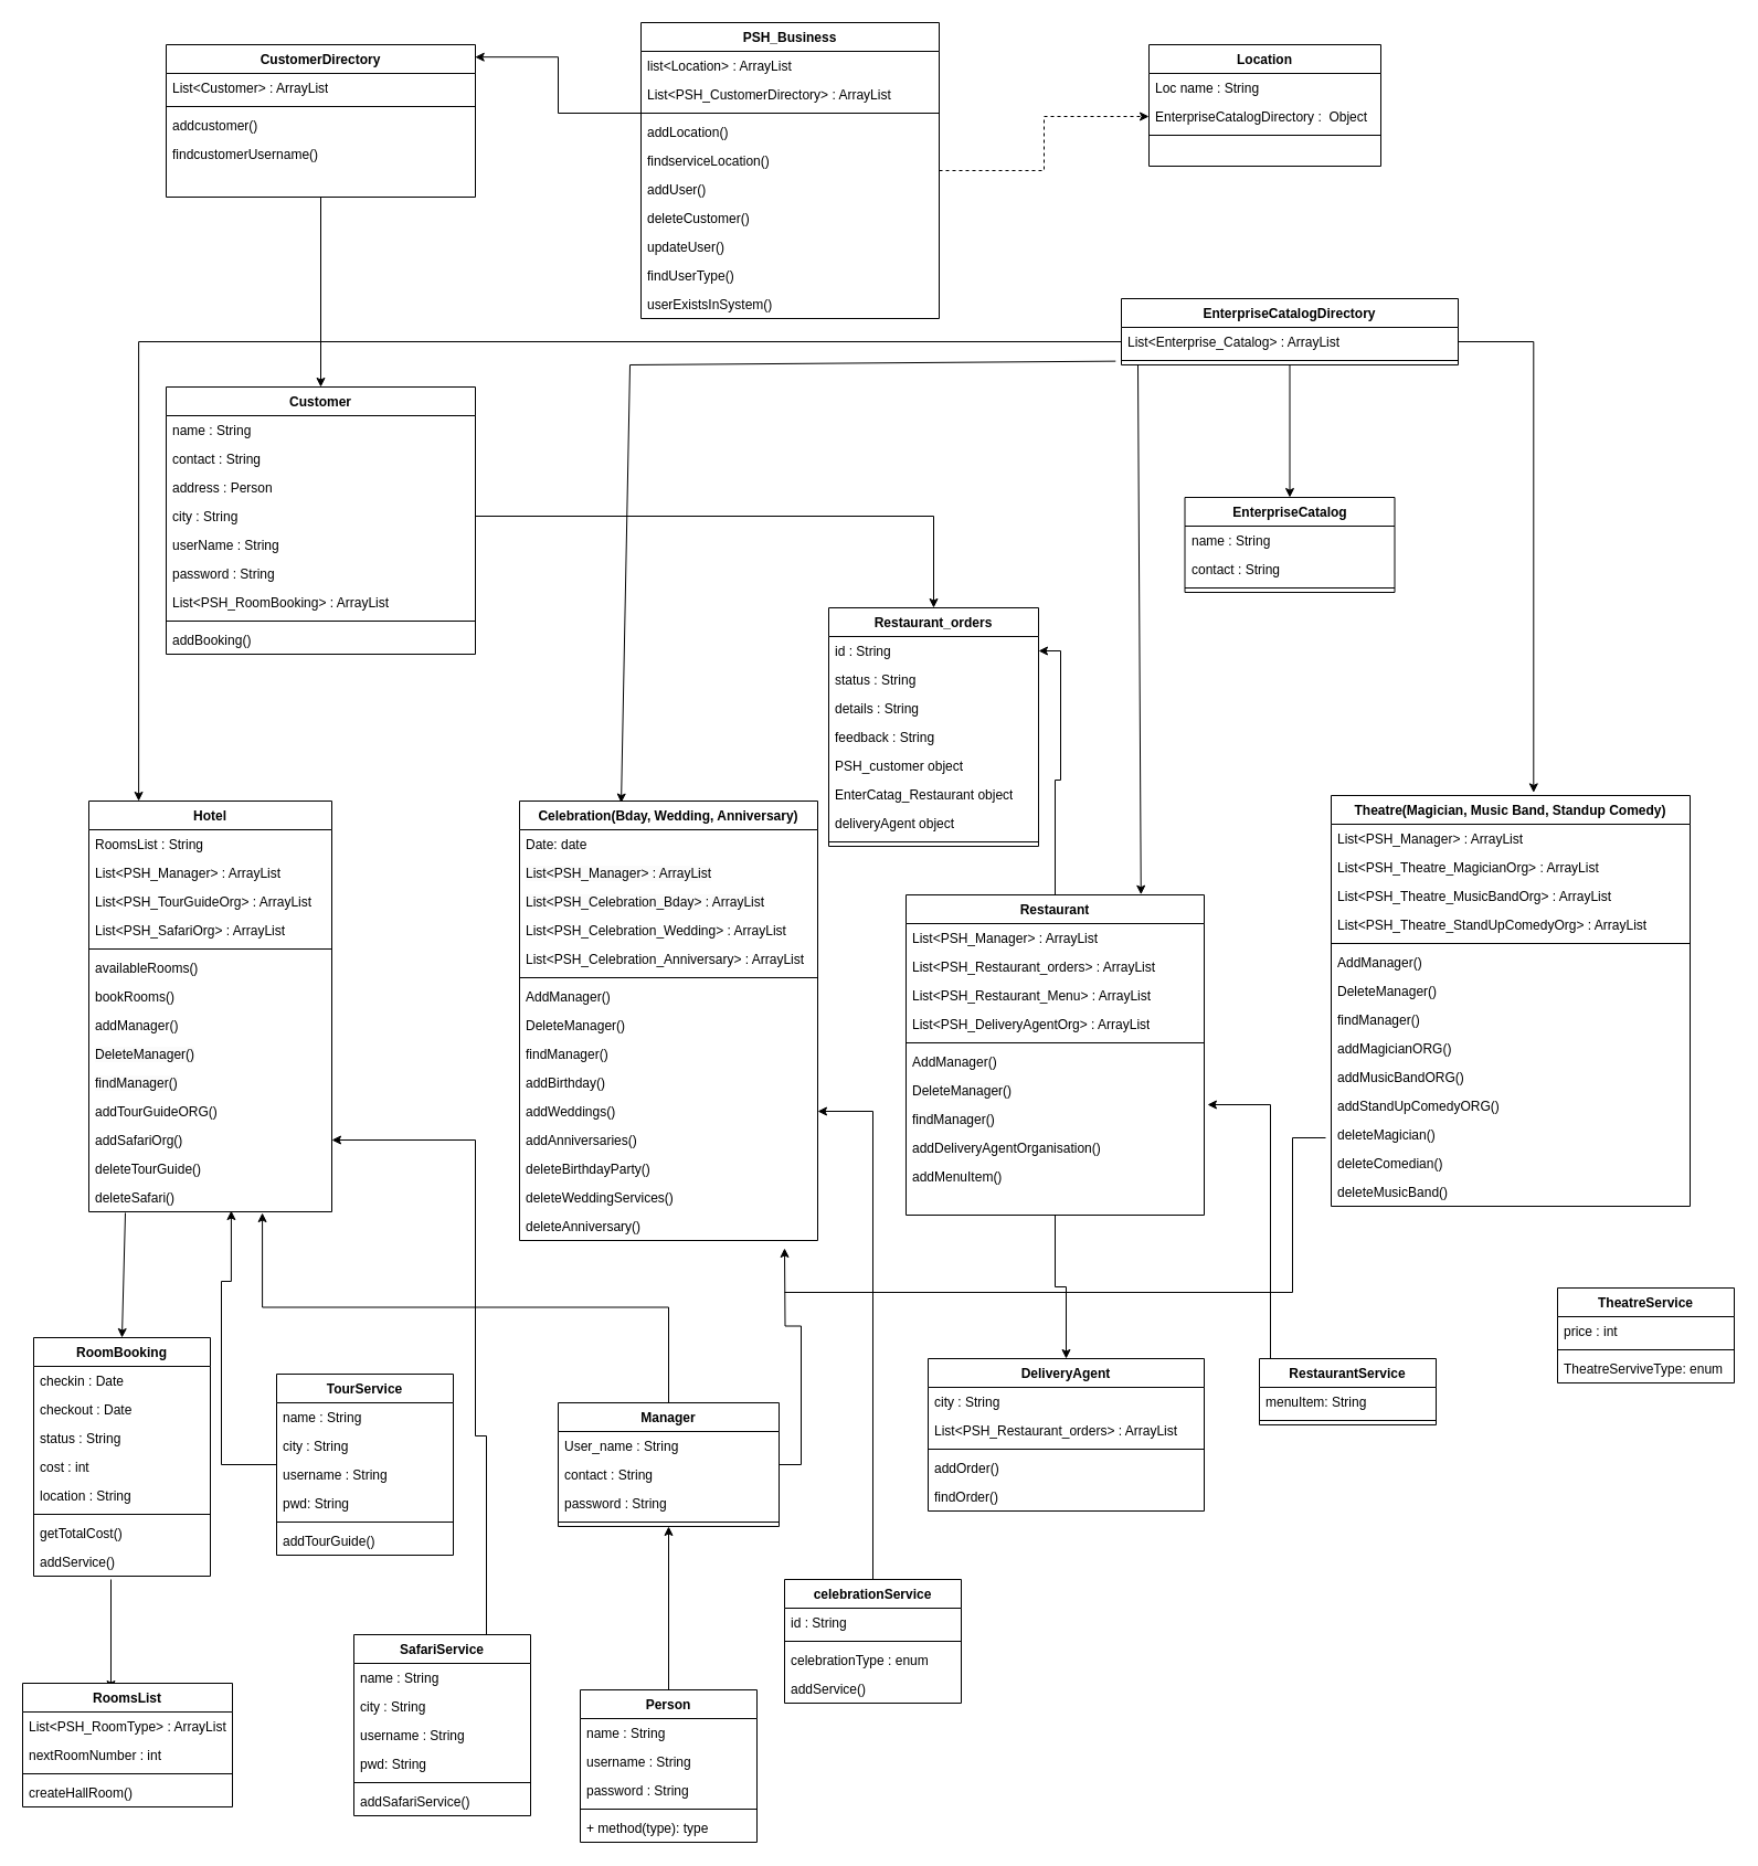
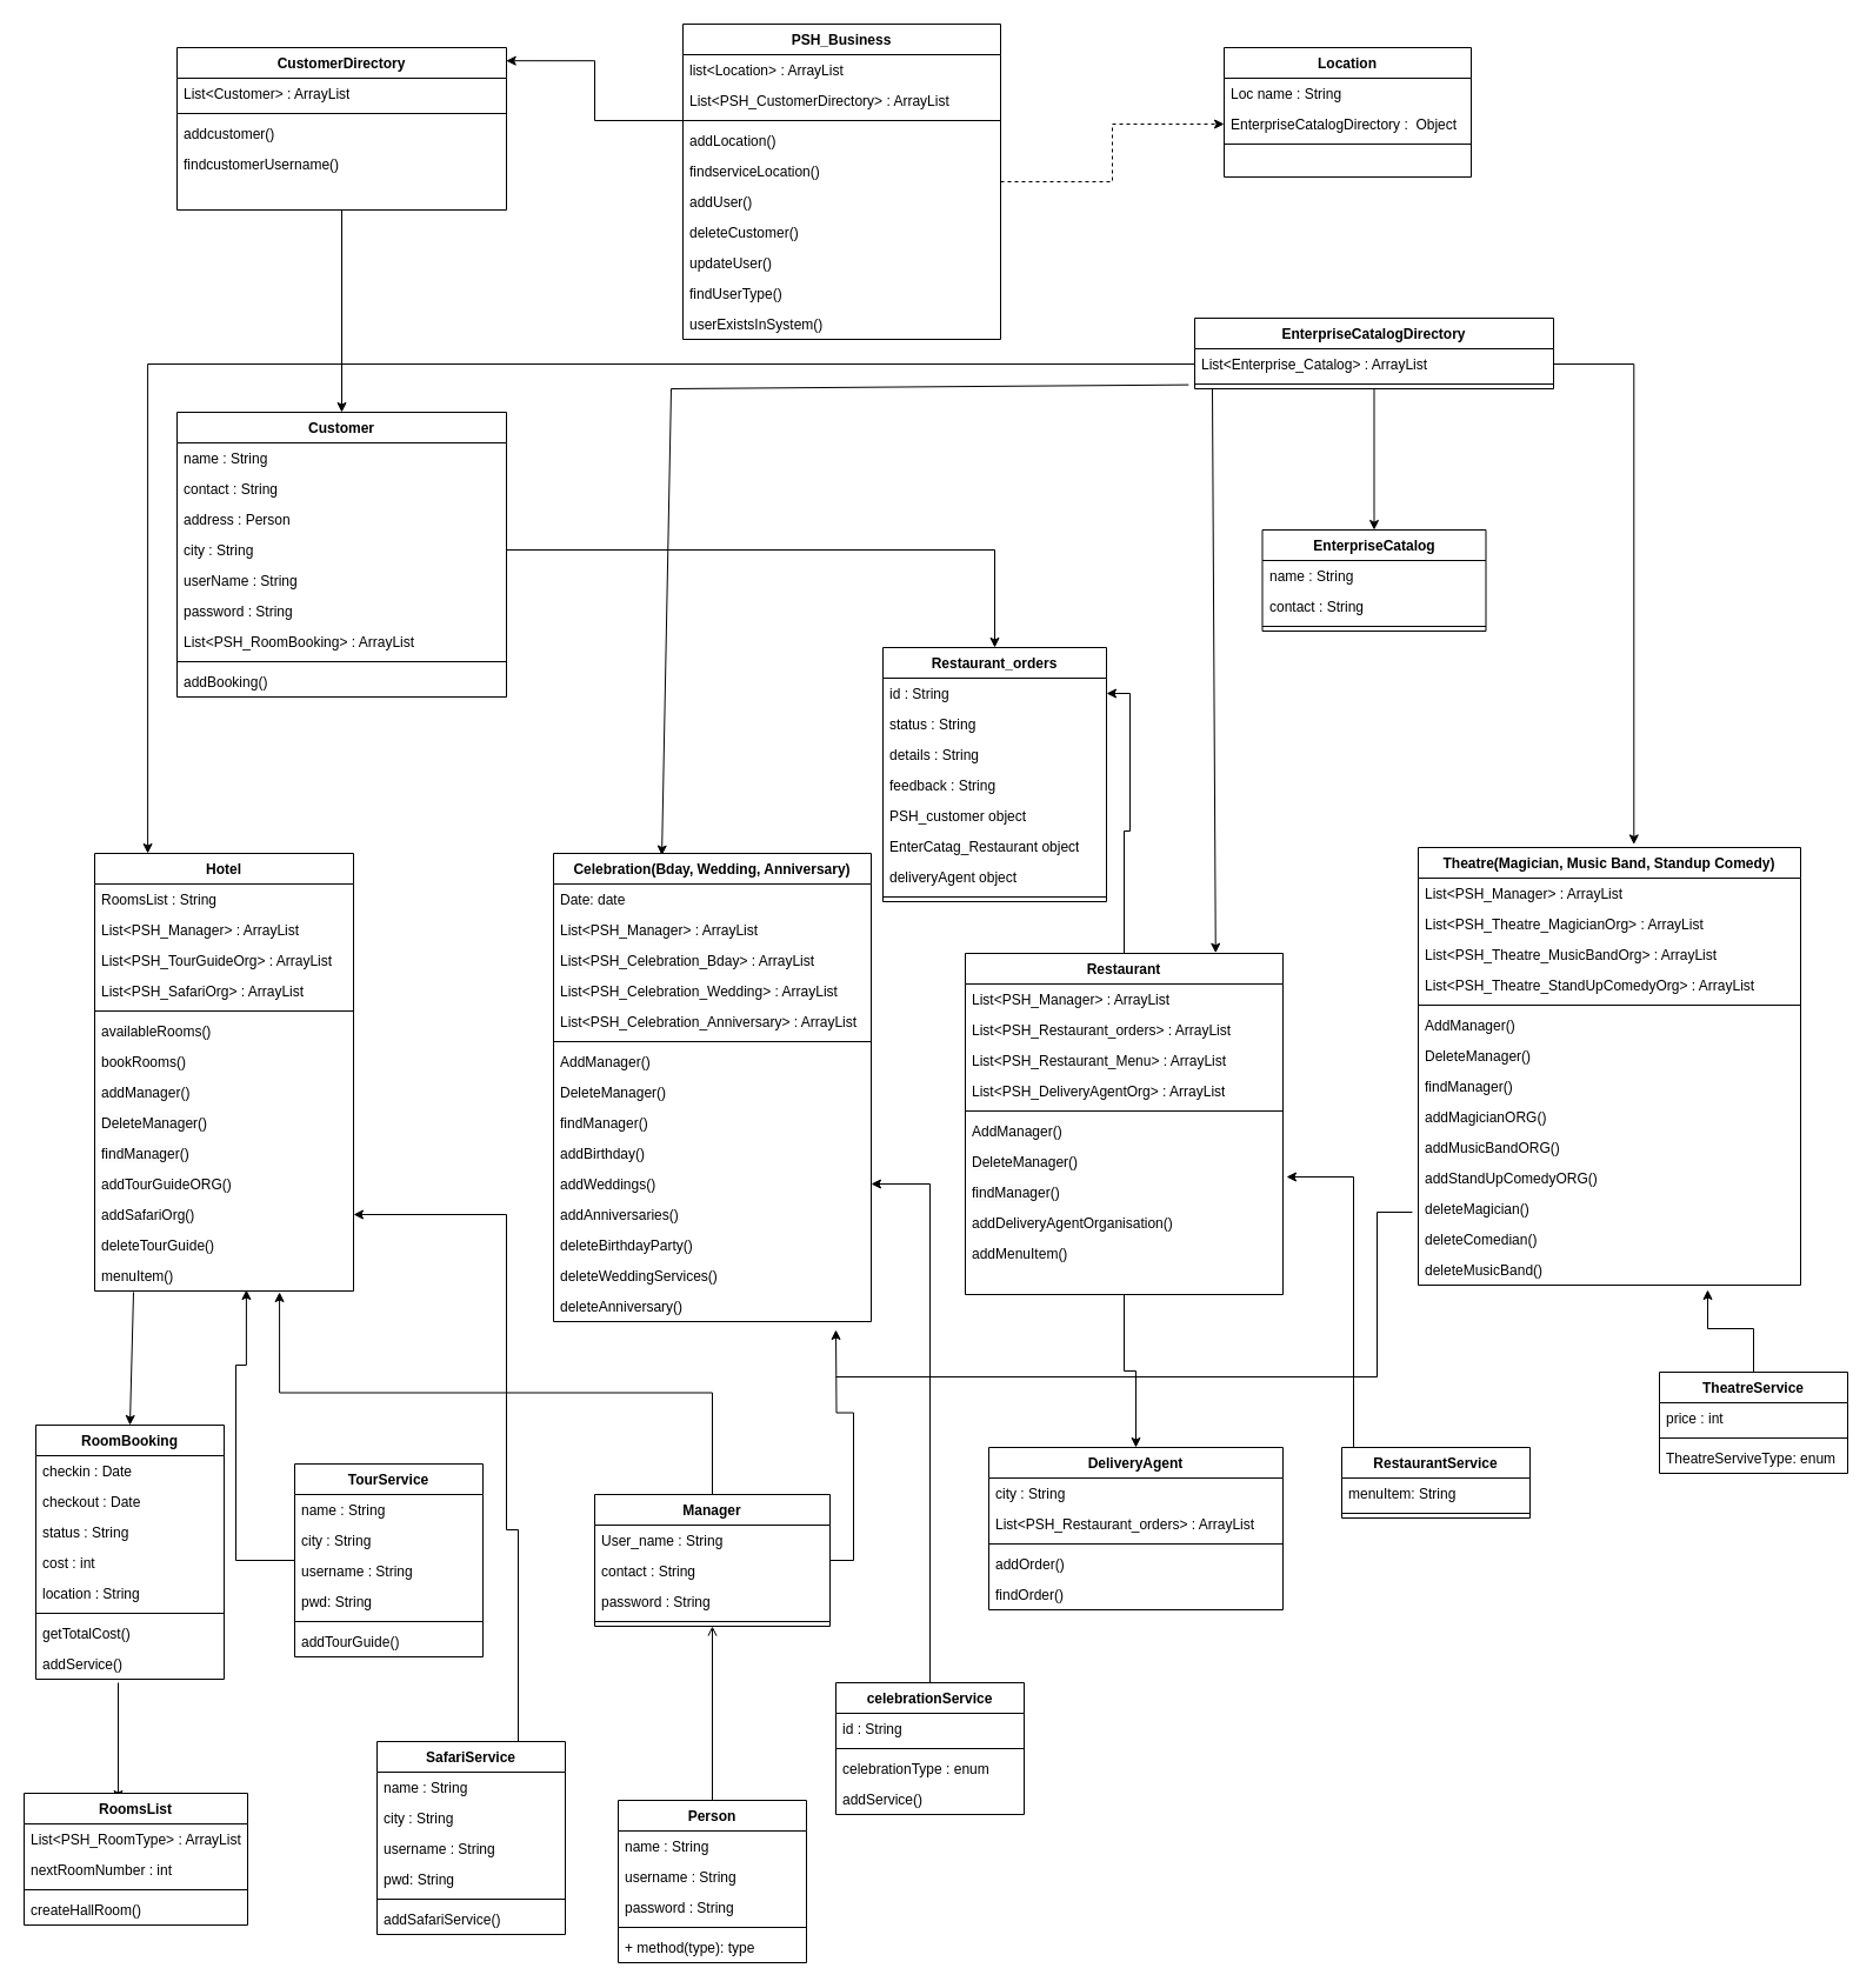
- <mxCell id="42" value="deleteSafari()" style="text;strokeColor=none;fillColor=none;align=left;verticalAlign=top;spacingLeft=4;spacingRight=4;overflow=hidden;rotatable=0;points=[[0,0.5],[1,0.5]];portConstraint=eastwest;whiteSpace=wrap;html=1;" parent="28" vertex="1"><mxGeometry y="346" width="220" height="26" as="geometry" /></mxCell>
+ <mxCell id="42" value="menuItem()" style="text;strokeColor=none;fillColor=none;align=left;verticalAlign=top;spacingLeft=4;spacingRight=4;overflow=hidden;rotatable=0;points=[[0,0.5],[1,0.5]];portConstraint=eastwest;whiteSpace=wrap;html=1;" parent="28" vertex="1"><mxGeometry y="346" width="220" height="26" as="geometry" /></mxCell>
+ <mxCell id="182" style="edgeStyle=orthogonalEdgeStyle;rounded=0;orthogonalLoop=1;jettySize=auto;html=1;entryX=0.757;entryY=1.154;entryDx=0;entryDy=0;entryPerimeter=0;" edge="1" parent="1" source="183" target="86"><mxGeometry relative="1" as="geometry"><mxPoint x="1460" y="1120" as="targetPoint" /><Array as="points"><mxPoint x="1490" y="1129" /><mxPoint x="1451" y="1129" /></Array></mxGeometry></mxCell>
- <mxCell id="108" style="edgeStyle=orthogonalEdgeStyle;rounded=0;orthogonalLoop=1;jettySize=auto;html=1;entryX=0.5;entryY=1;entryDx=0;entryDy=0;" edge="1" parent="1" source="109" target="13"><mxGeometry relative="1" as="geometry" /></mxCell>
+ <mxCell id="108" style="edgeStyle=orthogonalEdgeStyle;rounded=0;orthogonalLoop=1;jettySize=auto;html=1;entryX=0.5;entryY=1;entryDx=0;entryDy=0;endArrow=open;" edge="1" parent="1" source="109" target="13"><mxGeometry relative="1" as="geometry" /></mxCell>
